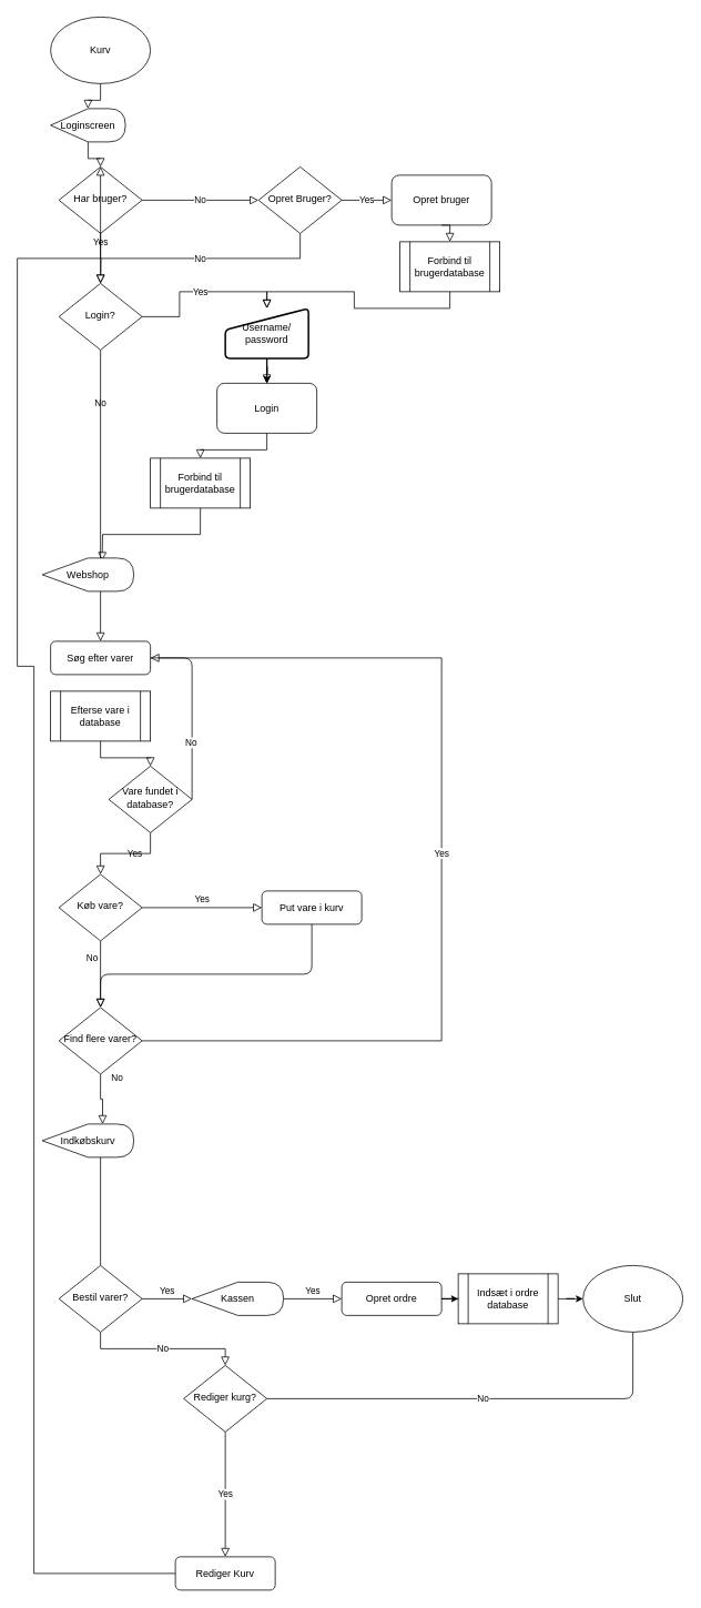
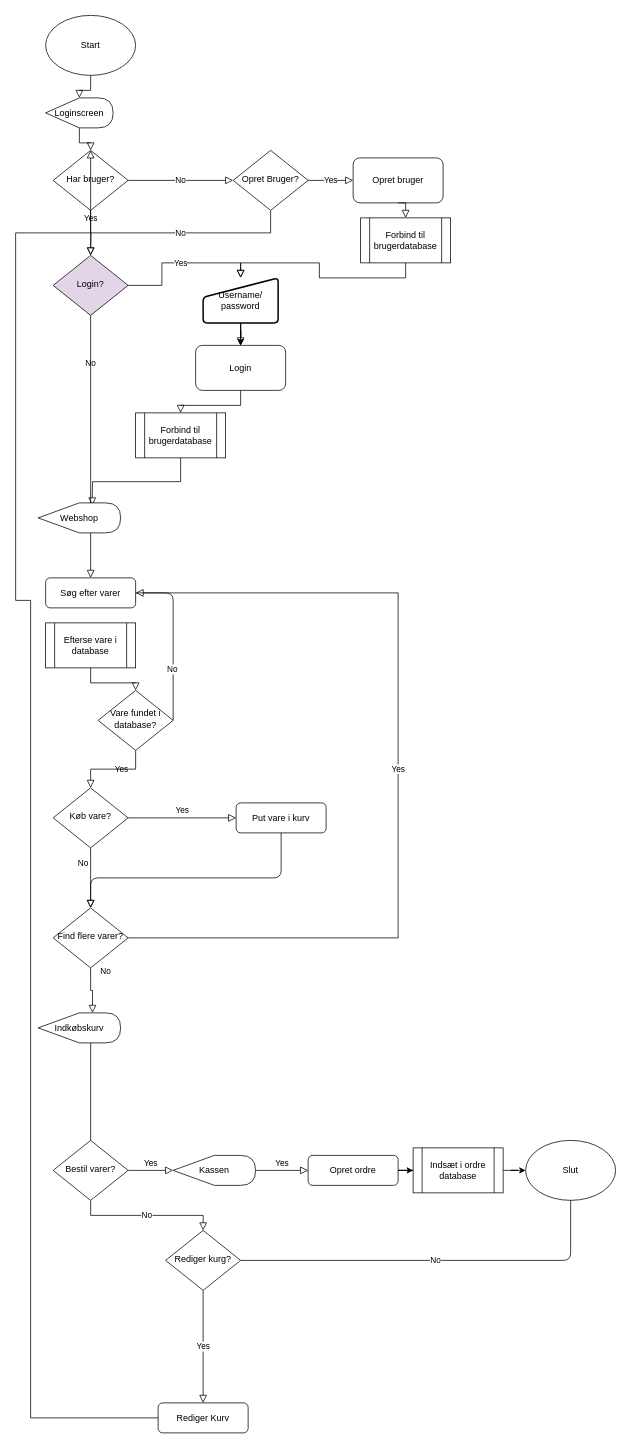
- <mxCell id="32" value="Kurv" style="ellipse;whiteSpace=wrap;html=1;" parent="1" vertex="1"><mxGeometry x="60" y="20" width="120" height="80" as="geometry" /></mxCell>
+ <mxCell id="32" value="Start" style="ellipse;whiteSpace=wrap;html=1;" parent="1" vertex="1"><mxGeometry x="60" y="20" width="120" height="80" as="geometry" /></mxCell>
- <mxCell id="24" value="Login?" style="rhombus;whiteSpace=wrap;html=1;shadow=0;fontFamily=Helvetica;fontSize=12;align=center;strokeWidth=1;spacing=6;spacingTop=-4;" parent="1" vertex="1"><mxGeometry x="70" y="340" width="100" height="80" as="geometry" /></mxCell>
+ <mxCell id="24" value="Login?" style="rhombus;whiteSpace=wrap;html=1;shadow=0;fontFamily=Helvetica;fontSize=12;align=center;strokeWidth=1;spacing=6;spacingTop=-4;fillColor=#e1d5e7;" parent="1" vertex="1"><mxGeometry x="70" y="340" width="100" height="80" as="geometry" /></mxCell>
